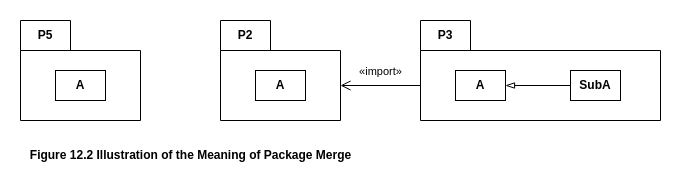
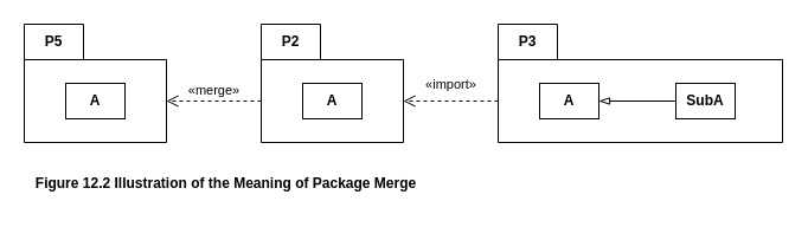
+ <mxCell id="6" value="«merge»" style="endArrow=open;startArrow=none;endFill=0;startFill=0;endSize=8;html=1;verticalAlign=bottom;dashed=1;labelBackgroundColor=none;rounded=0;entryX=0;entryY=0;entryDx=120;entryDy=65;entryPerimeter=0;exitX=0;exitY=0;exitDx=0;exitDy=65;exitPerimeter=0;" edge="1" parent="1" source="4" target="2"><mxGeometry width="160" relative="1" as="geometry"><mxPoint x="220" y="60" as="sourcePoint" /><mxPoint x="380" y="60" as="targetPoint" /></mxGeometry></mxCell>
- <mxCell id="7" style="edgeStyle=orthogonalEdgeStyle;rounded=0;orthogonalLoop=1;jettySize=auto;html=1;exitX=0;exitY=0;exitDx=0;exitDy=65;exitPerimeter=0;entryX=0;entryY=0;entryDx=120;entryDy=65;entryPerimeter=0;labelBackgroundColor=none;endArrow=open;verticalAlign=bottom;startArrow=none;endFill=0;startFill=0;endSize=8;dashed=0;" edge="1" parent="1" source="9" target="4"><mxGeometry relative="1" as="geometry" /></mxCell>
+ <mxCell id="7" style="edgeStyle=orthogonalEdgeStyle;rounded=0;orthogonalLoop=1;jettySize=auto;html=1;exitX=0;exitY=0;exitDx=0;exitDy=65;exitPerimeter=0;entryX=0;entryY=0;entryDx=120;entryDy=65;entryPerimeter=0;labelBackgroundColor=none;endArrow=open;verticalAlign=bottom;startArrow=none;endFill=0;startFill=0;endSize=8;dashed=1;" edge="1" parent="1" source="9" target="4"><mxGeometry relative="1" as="geometry" /></mxCell>
